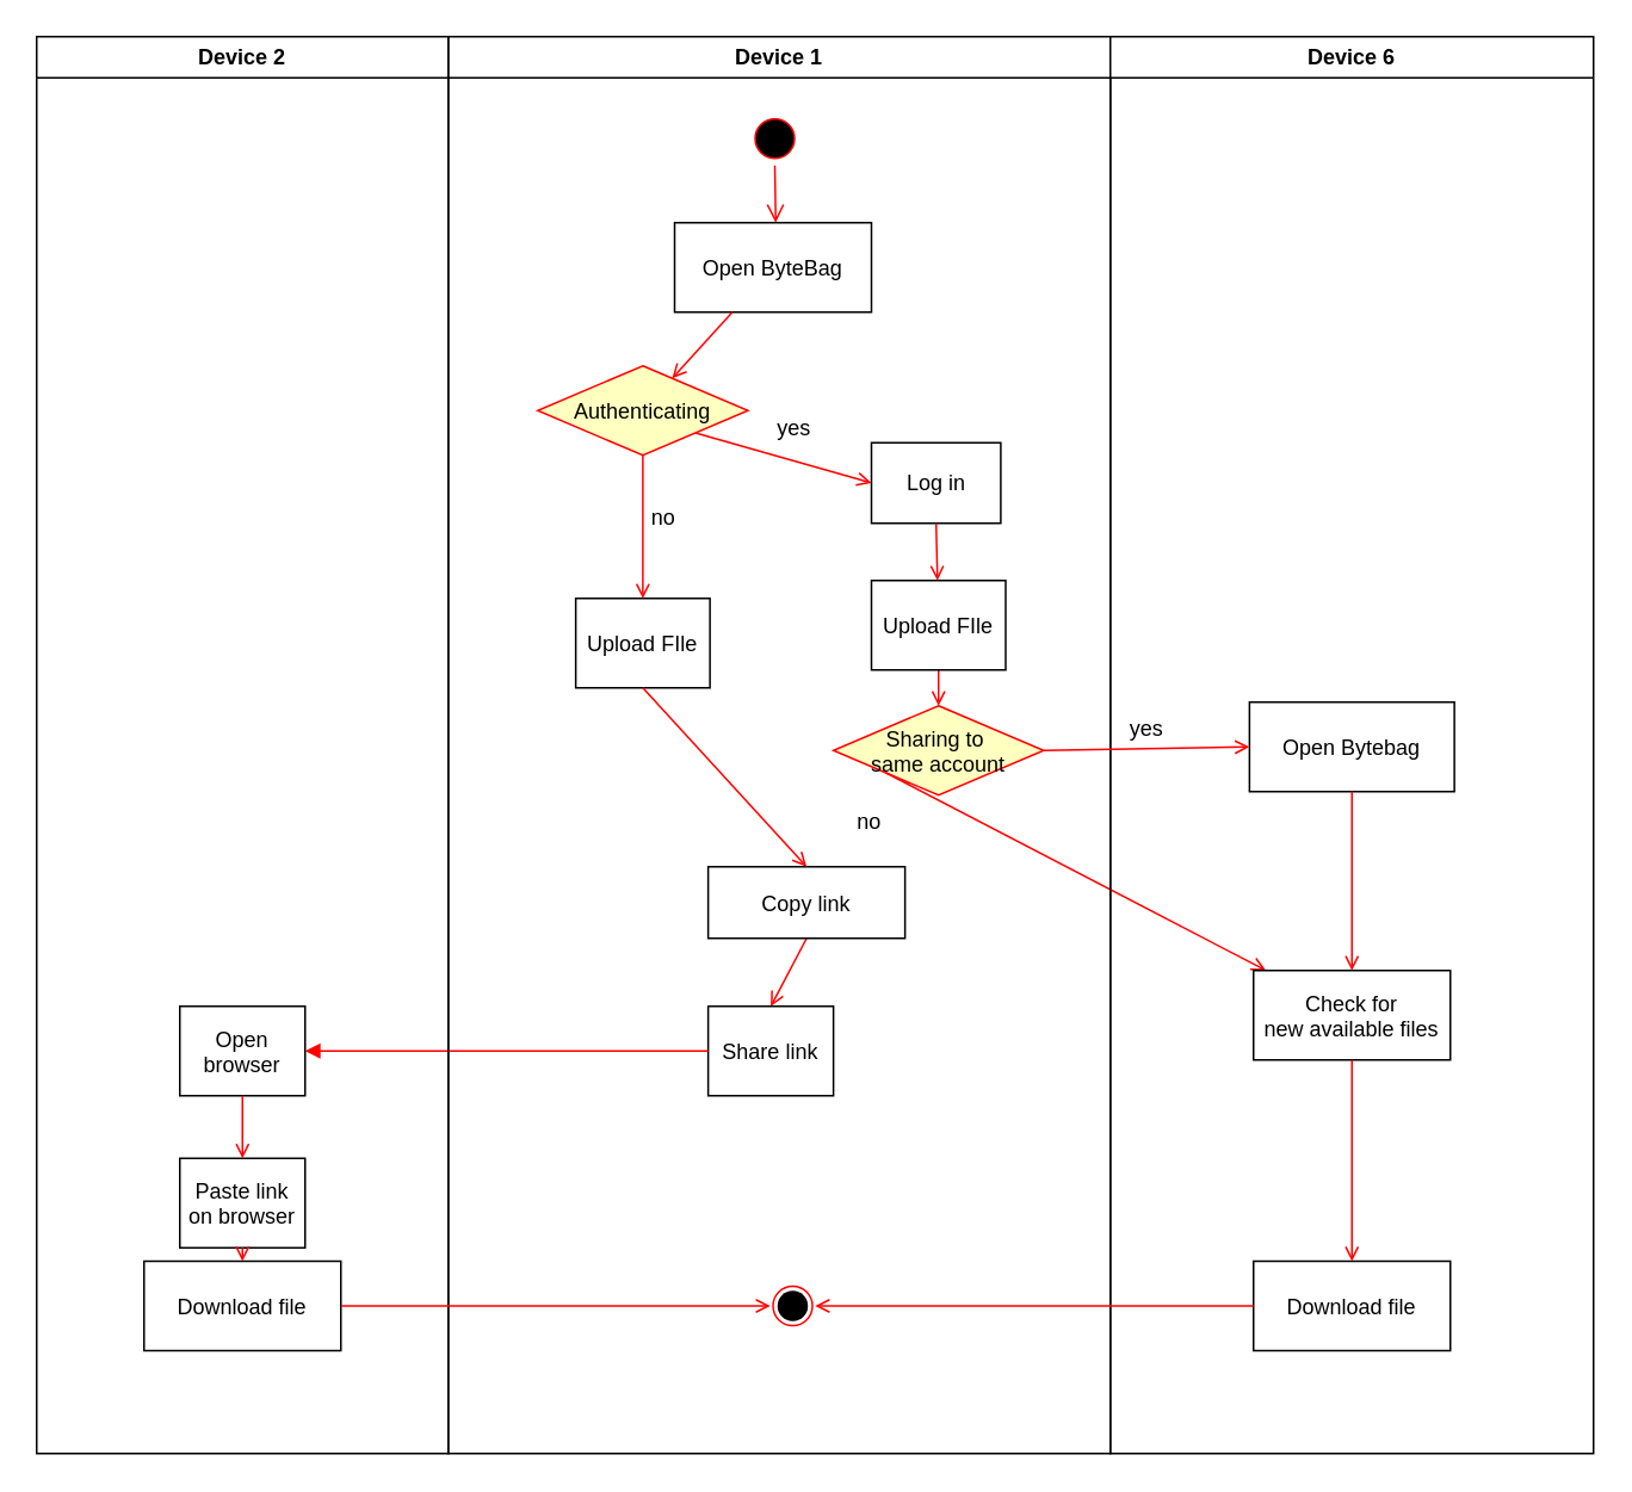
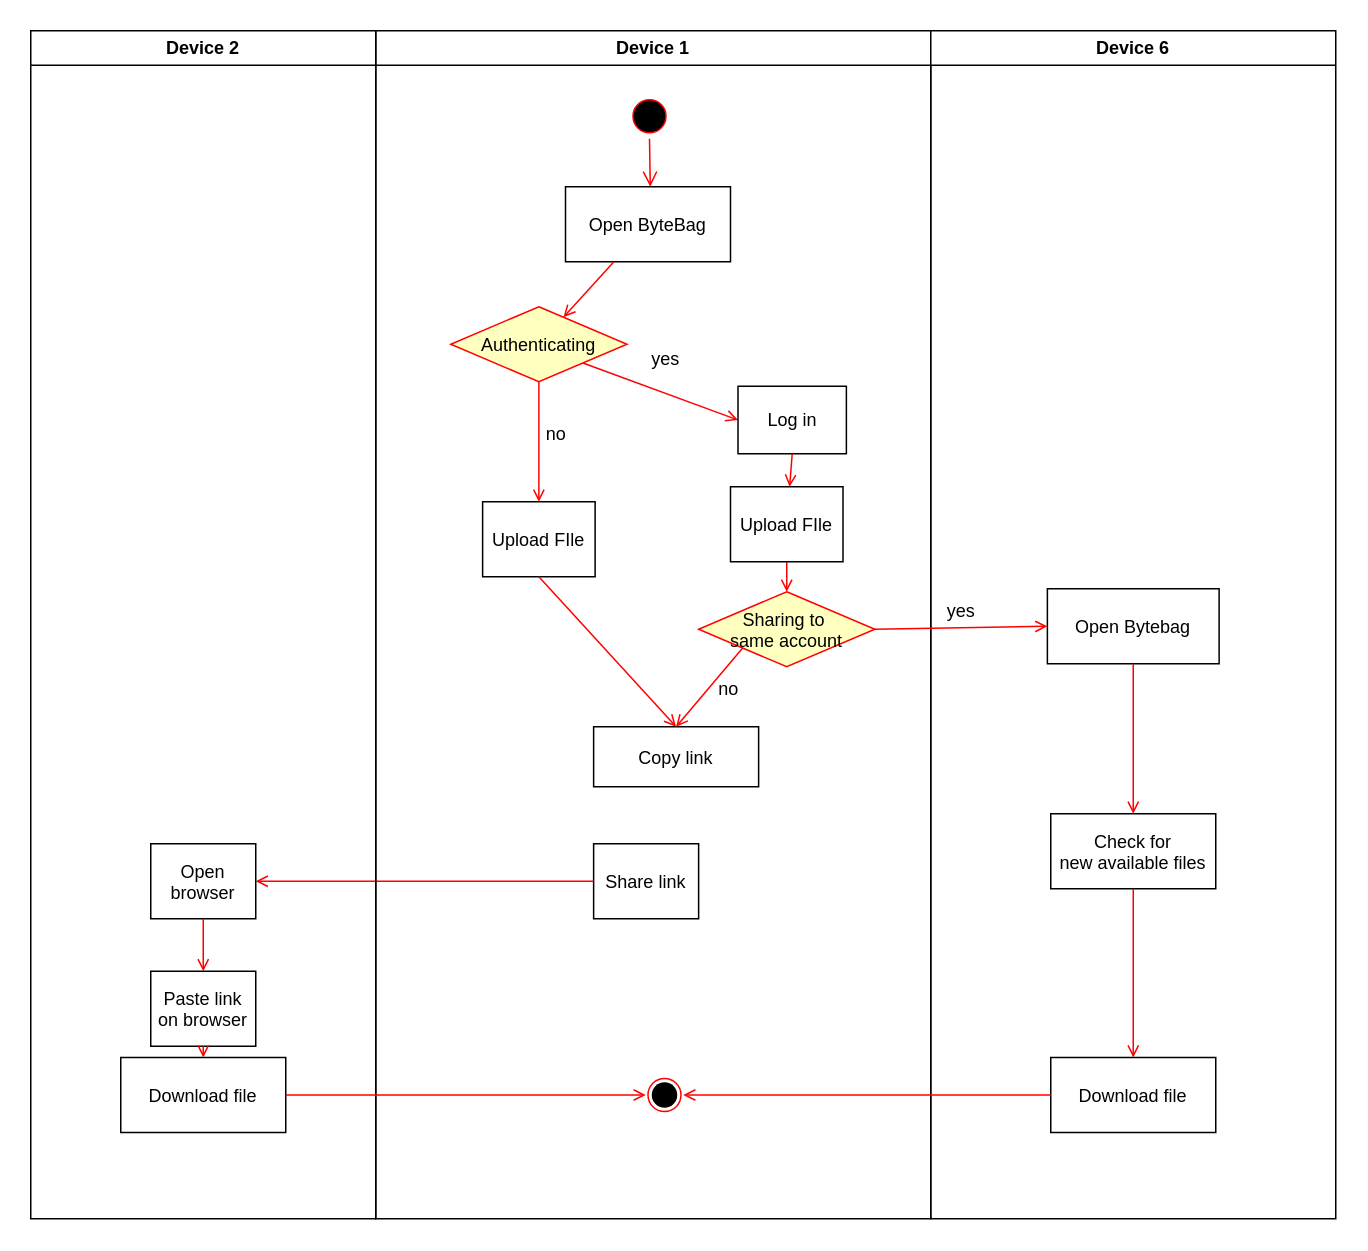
- <mxCell id="12" value="&lt;div&gt;Log in&lt;/div&gt;" style="whiteSpace=wrap;html=1;" parent="2" vertex="1"><mxGeometry x="236.5" y="227" width="72.25" height="45" as="geometry" /></mxCell>
+ <mxCell id="12" value="&lt;div&gt;Log in&lt;/div&gt;" style="whiteSpace=wrap;html=1;" parent="2" vertex="1"><mxGeometry x="241.5" y="237" width="72.25" height="45" as="geometry" /></mxCell>
- <mxCell id="22" value="" style="endArrow=open;strokeColor=#FF0000;endFill=1;rounded=0;exitX=0;exitY=1;exitDx=0;exitDy=0;" parent="2" source="7" target="28" edge="1"><mxGeometry relative="1" as="geometry"><mxPoint x="438.25" y="552" as="sourcePoint" /><mxPoint x="438.25" y="662" as="targetPoint" /></mxGeometry></mxCell>
+ <mxCell id="22" value="" style="endArrow=open;strokeColor=#FF0000;endFill=1;rounded=0;exitX=0;exitY=1;exitDx=0;exitDy=0;entryX=0.5;entryY=0;entryDx=0;entryDy=0;" parent="2" source="7" target="21" edge="1"><mxGeometry relative="1" as="geometry"><mxPoint x="438.25" y="552" as="sourcePoint" /><mxPoint x="438.25" y="662" as="targetPoint" /></mxGeometry></mxCell>
- <mxCell id="6" value="" style="endArrow=open;strokeColor=#FF0000;endFill=1;rounded=0;exitX=0.5;exitY=1;exitDx=0;exitDy=0;entryX=0.5;entryY=0;entryDx=0;entryDy=0;" parent="2" source="21" target="15" edge="1"><mxGeometry relative="1" as="geometry"><mxPoint x="135.25" y="414" as="targetPoint" /></mxGeometry></mxCell>
- <mxCell id="33" value="" style="endArrow=block;strokeColor=#FF0000;endFill=1;rounded=0;entryX=1;entryY=0.5;entryDx=0;entryDy=0;exitX=0;exitY=0.5;exitDx=0;exitDy=0;" parent="1" source="15" target="38" edge="1"><mxGeometry relative="1" as="geometry" /></mxCell>
+ <mxCell id="33" value="" style="endArrow=open;strokeColor=#FF0000;endFill=1;rounded=0;entryX=1;entryY=0.5;entryDx=0;entryDy=0;exitX=0;exitY=0.5;exitDx=0;exitDy=0;" parent="1" source="15" target="38" edge="1"><mxGeometry relative="1" as="geometry" /></mxCell>
